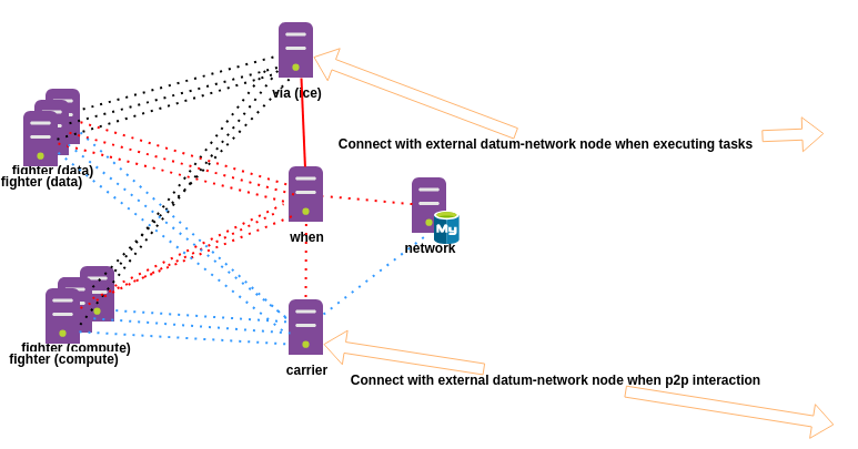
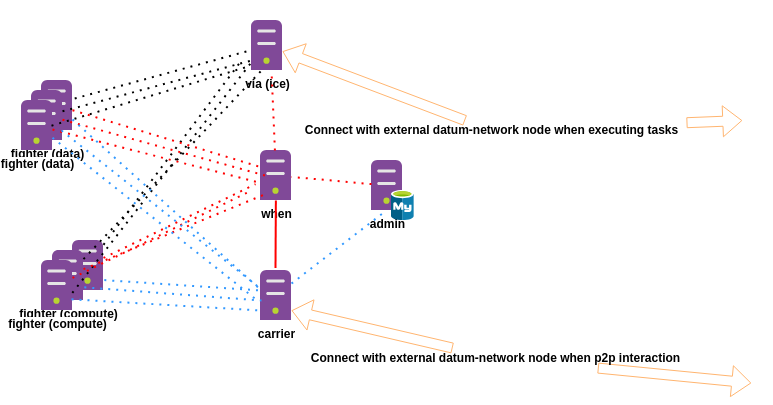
- <mxCell id="32" value="" style="endArrow=none;dashed=0;html=1;dashPattern=1 3;strokeWidth=2;rounded=0;entryX=0.645;entryY=1;entryDx=0;entryDy=0;entryPerimeter=0;strokeColor=#FF0000;" parent="1" source="4" target="3" edge="1"><mxGeometry width="50" height="50" relative="1" as="geometry"><mxPoint x="370" y="170" as="sourcePoint" /><mxPoint x="420" y="120" as="targetPoint" /></mxGeometry></mxCell>
+ <mxCell id="32" value="" style="endArrow=none;dashed=1;html=1;dashPattern=1 3;strokeWidth=2;rounded=0;entryX=0.645;entryY=1;entryDx=0;entryDy=0;entryPerimeter=0;strokeColor=#FF0000;" parent="1" source="4" target="3" edge="1"><mxGeometry width="50" height="50" relative="1" as="geometry"><mxPoint x="370" y="170" as="sourcePoint" /><mxPoint x="420" y="120" as="targetPoint" /></mxGeometry></mxCell>
- <mxCell id="7" value="&lt;b&gt;network&lt;/b&gt;" style="sketch=0;aspect=fixed;html=1;points=[];align=center;image;fontSize=12;image=img/lib/mscae/Non_Azure_Machine.svg;dashed=1;fillColor=none;" parent="1" vertex="1"><mxGeometry x="370" y="160" width="31" height="50" as="geometry" /></mxCell>
+ <mxCell id="7" value="&lt;b&gt;admin&lt;/b&gt;" style="sketch=0;aspect=fixed;html=1;points=[];align=center;image;fontSize=12;image=img/lib/mscae/Non_Azure_Machine.svg;dashed=1;fillColor=none;" parent="1" vertex="1"><mxGeometry x="370" y="160" width="31" height="50" as="geometry" /></mxCell>
- <mxCell id="31" value="" style="endArrow=none;dashed=1;html=1;dashPattern=1 3;strokeWidth=2;rounded=0;exitX=0.484;exitY=-0.048;exitDx=0;exitDy=0;exitPerimeter=0;strokeColor=#FF0000;" parent="1" source="2" target="4" edge="1"><mxGeometry width="50" height="50" relative="1" as="geometry"><mxPoint x="370" y="250" as="sourcePoint" /><mxPoint x="420" y="200" as="targetPoint" /></mxGeometry></mxCell>
+ <mxCell id="31" value="" style="endArrow=none;dashed=0;html=1;dashPattern=1 3;strokeWidth=2;rounded=0;exitX=0.484;exitY=-0.048;exitDx=0;exitDy=0;exitPerimeter=0;strokeColor=#FF0000;" parent="1" source="2" target="4" edge="1"><mxGeometry width="50" height="50" relative="1" as="geometry"><mxPoint x="370" y="250" as="sourcePoint" /><mxPoint x="420" y="200" as="targetPoint" /></mxGeometry></mxCell>
- <mxCell id="39" value="&lt;b&gt;Connect with external datum-network node when p2p interaction&lt;/b&gt;" style="text;html=1;resizable=0;autosize=1;align=center;verticalAlign=middle;points=[];fillColor=none;strokeColor=none;rounded=0;" parent="1" vertex="1"><mxGeometry x="304" y="332.58" width="390" height="20" as="geometry" /></mxCell>
+ <mxCell id="39" value="&lt;b&gt;Connect with external datum-network node when p2p interaction&lt;/b&gt;" style="text;html=1;resizable=0;autosize=1;align=center;verticalAlign=middle;points=[];fillColor=none;strokeColor=none;rounded=0;" parent="1" vertex="1"><mxGeometry x="299" y="347.58" width="390" height="20" as="geometry" /></mxCell>
